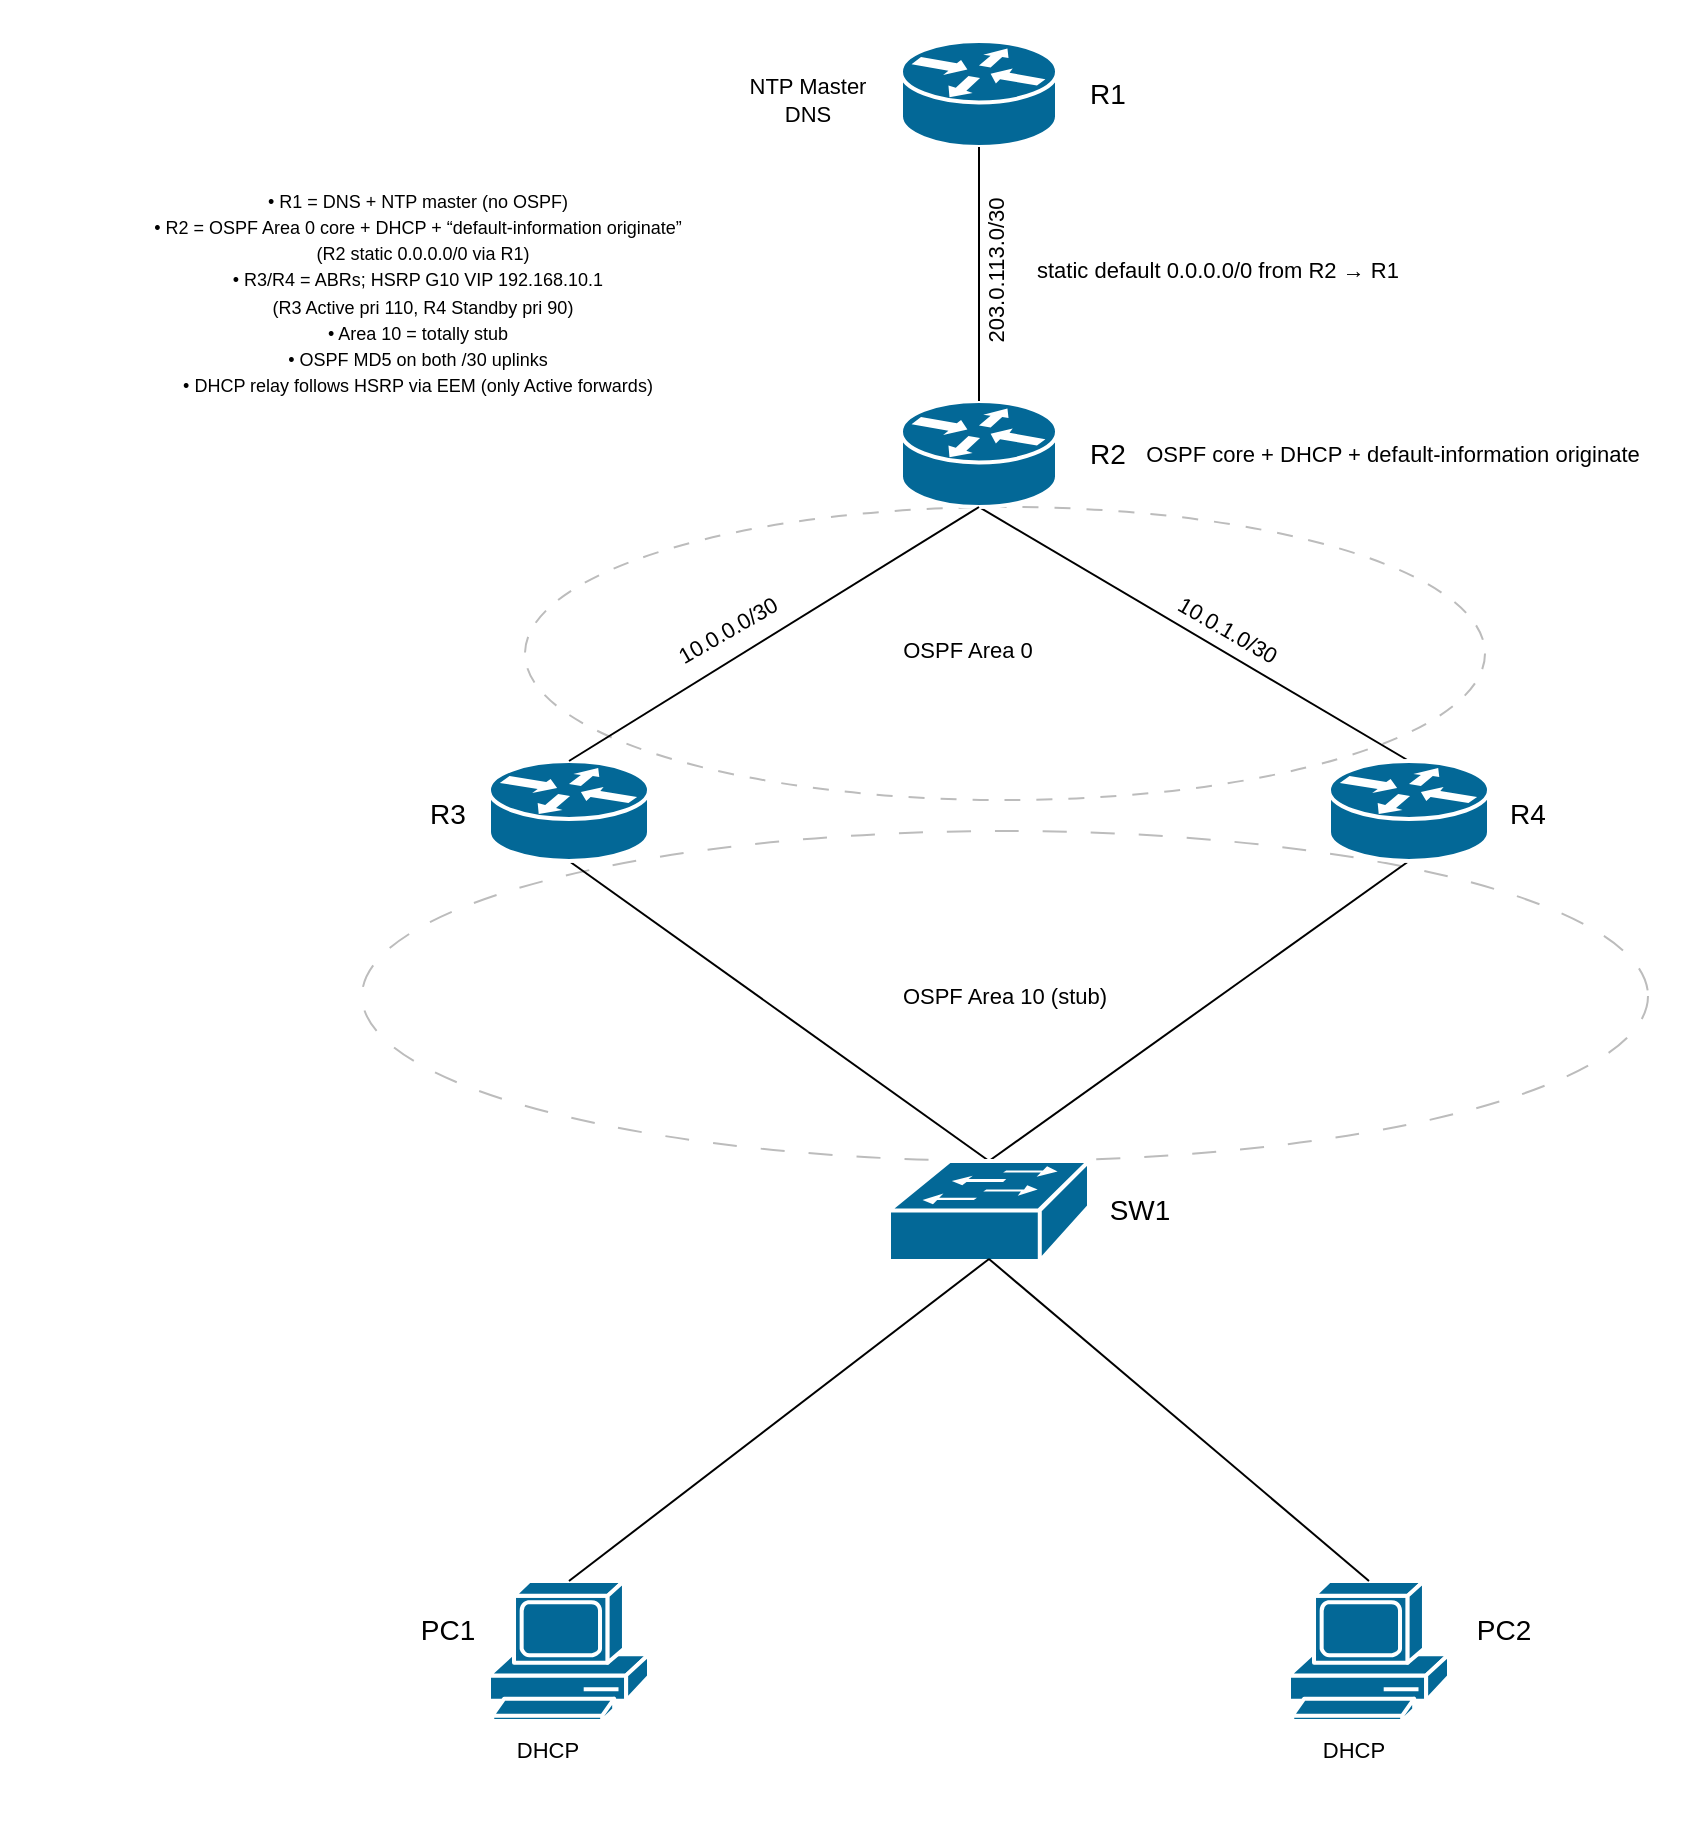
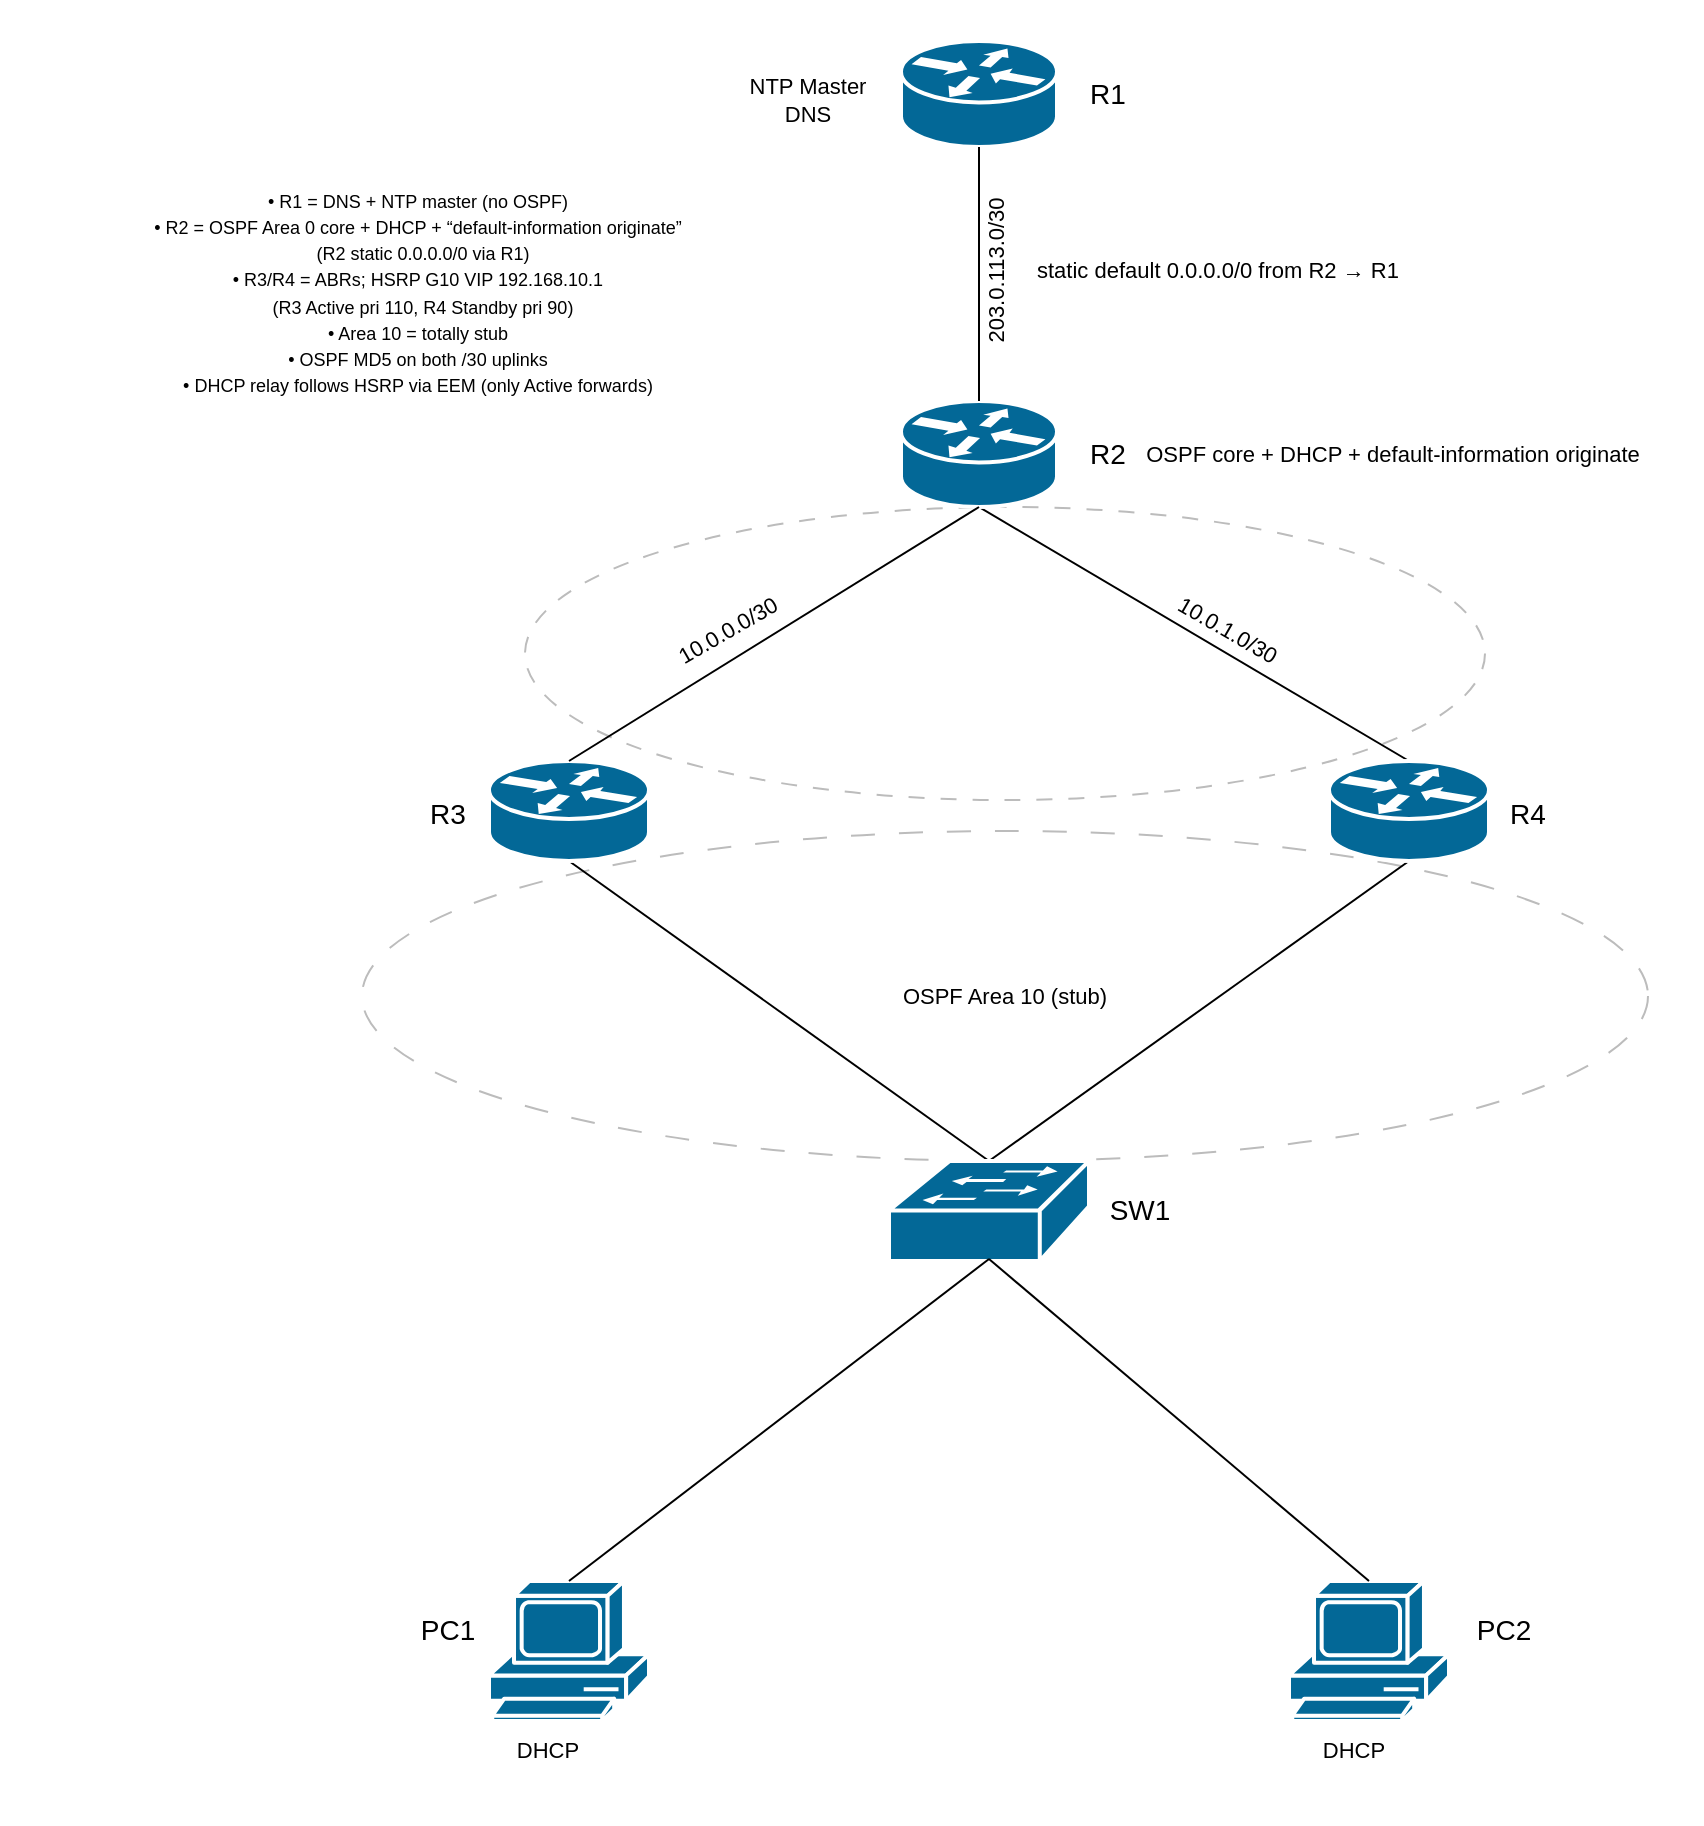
- <mxCell id="28" value="OSPF Area 0" style="text;strokeColor=none;align=center;fillColor=none;html=1;verticalAlign=middle;whiteSpace=wrap;rounded=0;fontFamily=Helvetica;fontSize=11;fontColor=default;labelBackgroundColor=default;" vertex="1" parent="1"><mxGeometry x="444" y="310" width="80" height="30" as="geometry" /></mxCell>
